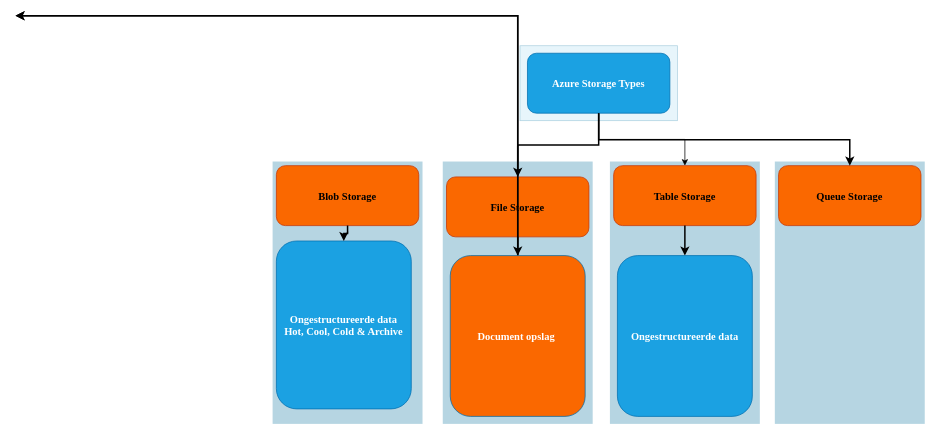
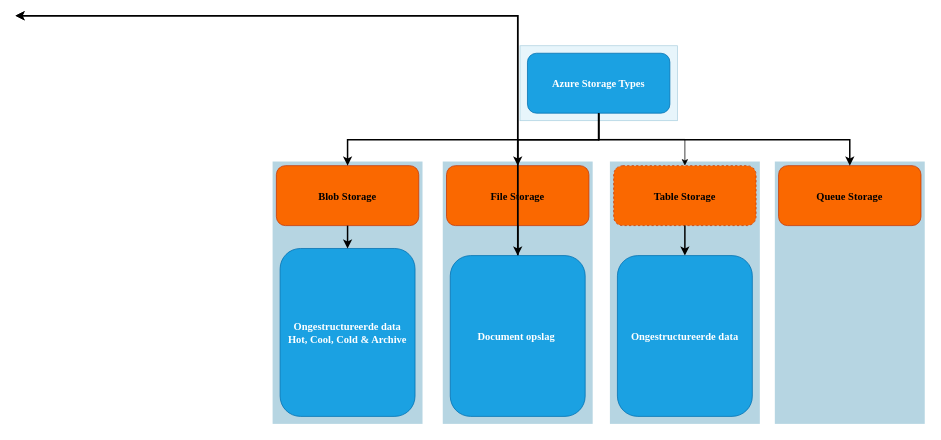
+ <mxCell id="16" value="" style="edgeStyle=elbowEdgeStyle;elbow=vertical;strokeWidth=2;rounded=0" parent="1" source="8" target="13" edge="1"><mxGeometry x="-23" y="135.5" width="100" height="100" as="geometry"><mxPoint x="-80" y="120.5" as="sourcePoint" /><mxPoint x="20" y="20.5" as="targetPoint" /></mxGeometry></mxCell>
- <mxCell id="11" value="Table Storage" style="rounded=1;fillColor=#fa6800;strokeColor=#C73500;fontColor=#000000;fontStyle=1;fontFamily=Raleway;fontSize=14;fontSource=https%3A%2F%2Ffonts.googleapis.com%2Fcss%3Ffamily%3DRaleway;" parent="1" vertex="1"><mxGeometry x="818" y="220.5" width="190" height="80" as="geometry" /></mxCell>
+ <mxCell id="11" value="Table Storage" style="rounded=1;fillColor=#fa6800;strokeColor=#C73500;fontColor=#000000;fontStyle=1;fontFamily=Raleway;fontSize=14;fontSource=https%3A%2F%2Ffonts.googleapis.com%2Fcss%3Ffamily%3DRaleway;dashed=1;" parent="1" vertex="1"><mxGeometry x="818" y="220.5" width="190" height="80" as="geometry" /></mxCell>
- <mxCell id="12" value="File Storage" style="rounded=1;fillColor=#fa6800;strokeColor=#C73500;fontColor=#000000;fontStyle=1;fontFamily=Raleway;fontSize=14;fontSource=https%3A%2F%2Ffonts.googleapis.com%2Fcss%3Ffamily%3DRaleway;" parent="1" vertex="1"><mxGeometry x="595" y="235.5" width="190" height="80" as="geometry" /></mxCell>
+ <mxCell id="12" value="File Storage" style="rounded=1;fillColor=#fa6800;strokeColor=#C73500;fontColor=#000000;fontStyle=1;fontFamily=Raleway;fontSize=14;fontSource=https%3A%2F%2Ffonts.googleapis.com%2Fcss%3Ffamily%3DRaleway;" parent="1" vertex="1"><mxGeometry x="595" y="220.5" width="190" height="80" as="geometry" /></mxCell>
- <mxCell id="14" value="Ongestructureerde data&#10;Hot, Cool, Cold &amp; Archive" style="rounded=1;fillColor=#1ba1e2;strokeColor=#006EAF;fontColor=#ffffff;fontStyle=1;fontFamily=Raleway;fontSize=14;align=center;horizontal=1;verticalAlign=middle;fontSource=https%3A%2F%2Ffonts.googleapis.com%2Fcss%3Ffamily%3DRaleway;" parent="1" vertex="1"><mxGeometry x="368" y="321" width="180" height="224" as="geometry" /></mxCell>
+ <mxCell id="14" value="Ongestructureerde data&#10;Hot, Cool, Cold &amp; Archive" style="rounded=1;fillColor=#1ba1e2;strokeColor=#006EAF;fontColor=#ffffff;fontStyle=1;fontFamily=Raleway;fontSize=14;align=center;horizontal=1;verticalAlign=middle;fontSource=https%3A%2F%2Ffonts.googleapis.com%2Fcss%3Ffamily%3DRaleway;" parent="1" vertex="1"><mxGeometry x="373" y="331" width="180" height="224" as="geometry" /></mxCell>
- <mxCell id="22" value="Document opslag " style="rounded=1;fillColor=#fa6800;strokeColor=#006EAF;fontColor=#ffffff;fontStyle=1;fontFamily=Raleway;fontSize=14;fontSource=https%3A%2F%2Ffonts.googleapis.com%2Fcss%3Ffamily%3DRaleway;" vertex="1" parent="1"><mxGeometry x="600" y="340.5" width="180" height="214.5" as="geometry" /></mxCell>
+ <mxCell id="22" value="Document opslag " style="rounded=1;fillColor=#1ba1e2;strokeColor=#006EAF;fontColor=#ffffff;fontStyle=1;fontFamily=Raleway;fontSize=14;fontSource=https%3A%2F%2Ffonts.googleapis.com%2Fcss%3Ffamily%3DRaleway;" vertex="1" parent="1"><mxGeometry x="600" y="340.5" width="180" height="214.5" as="geometry" /></mxCell>
